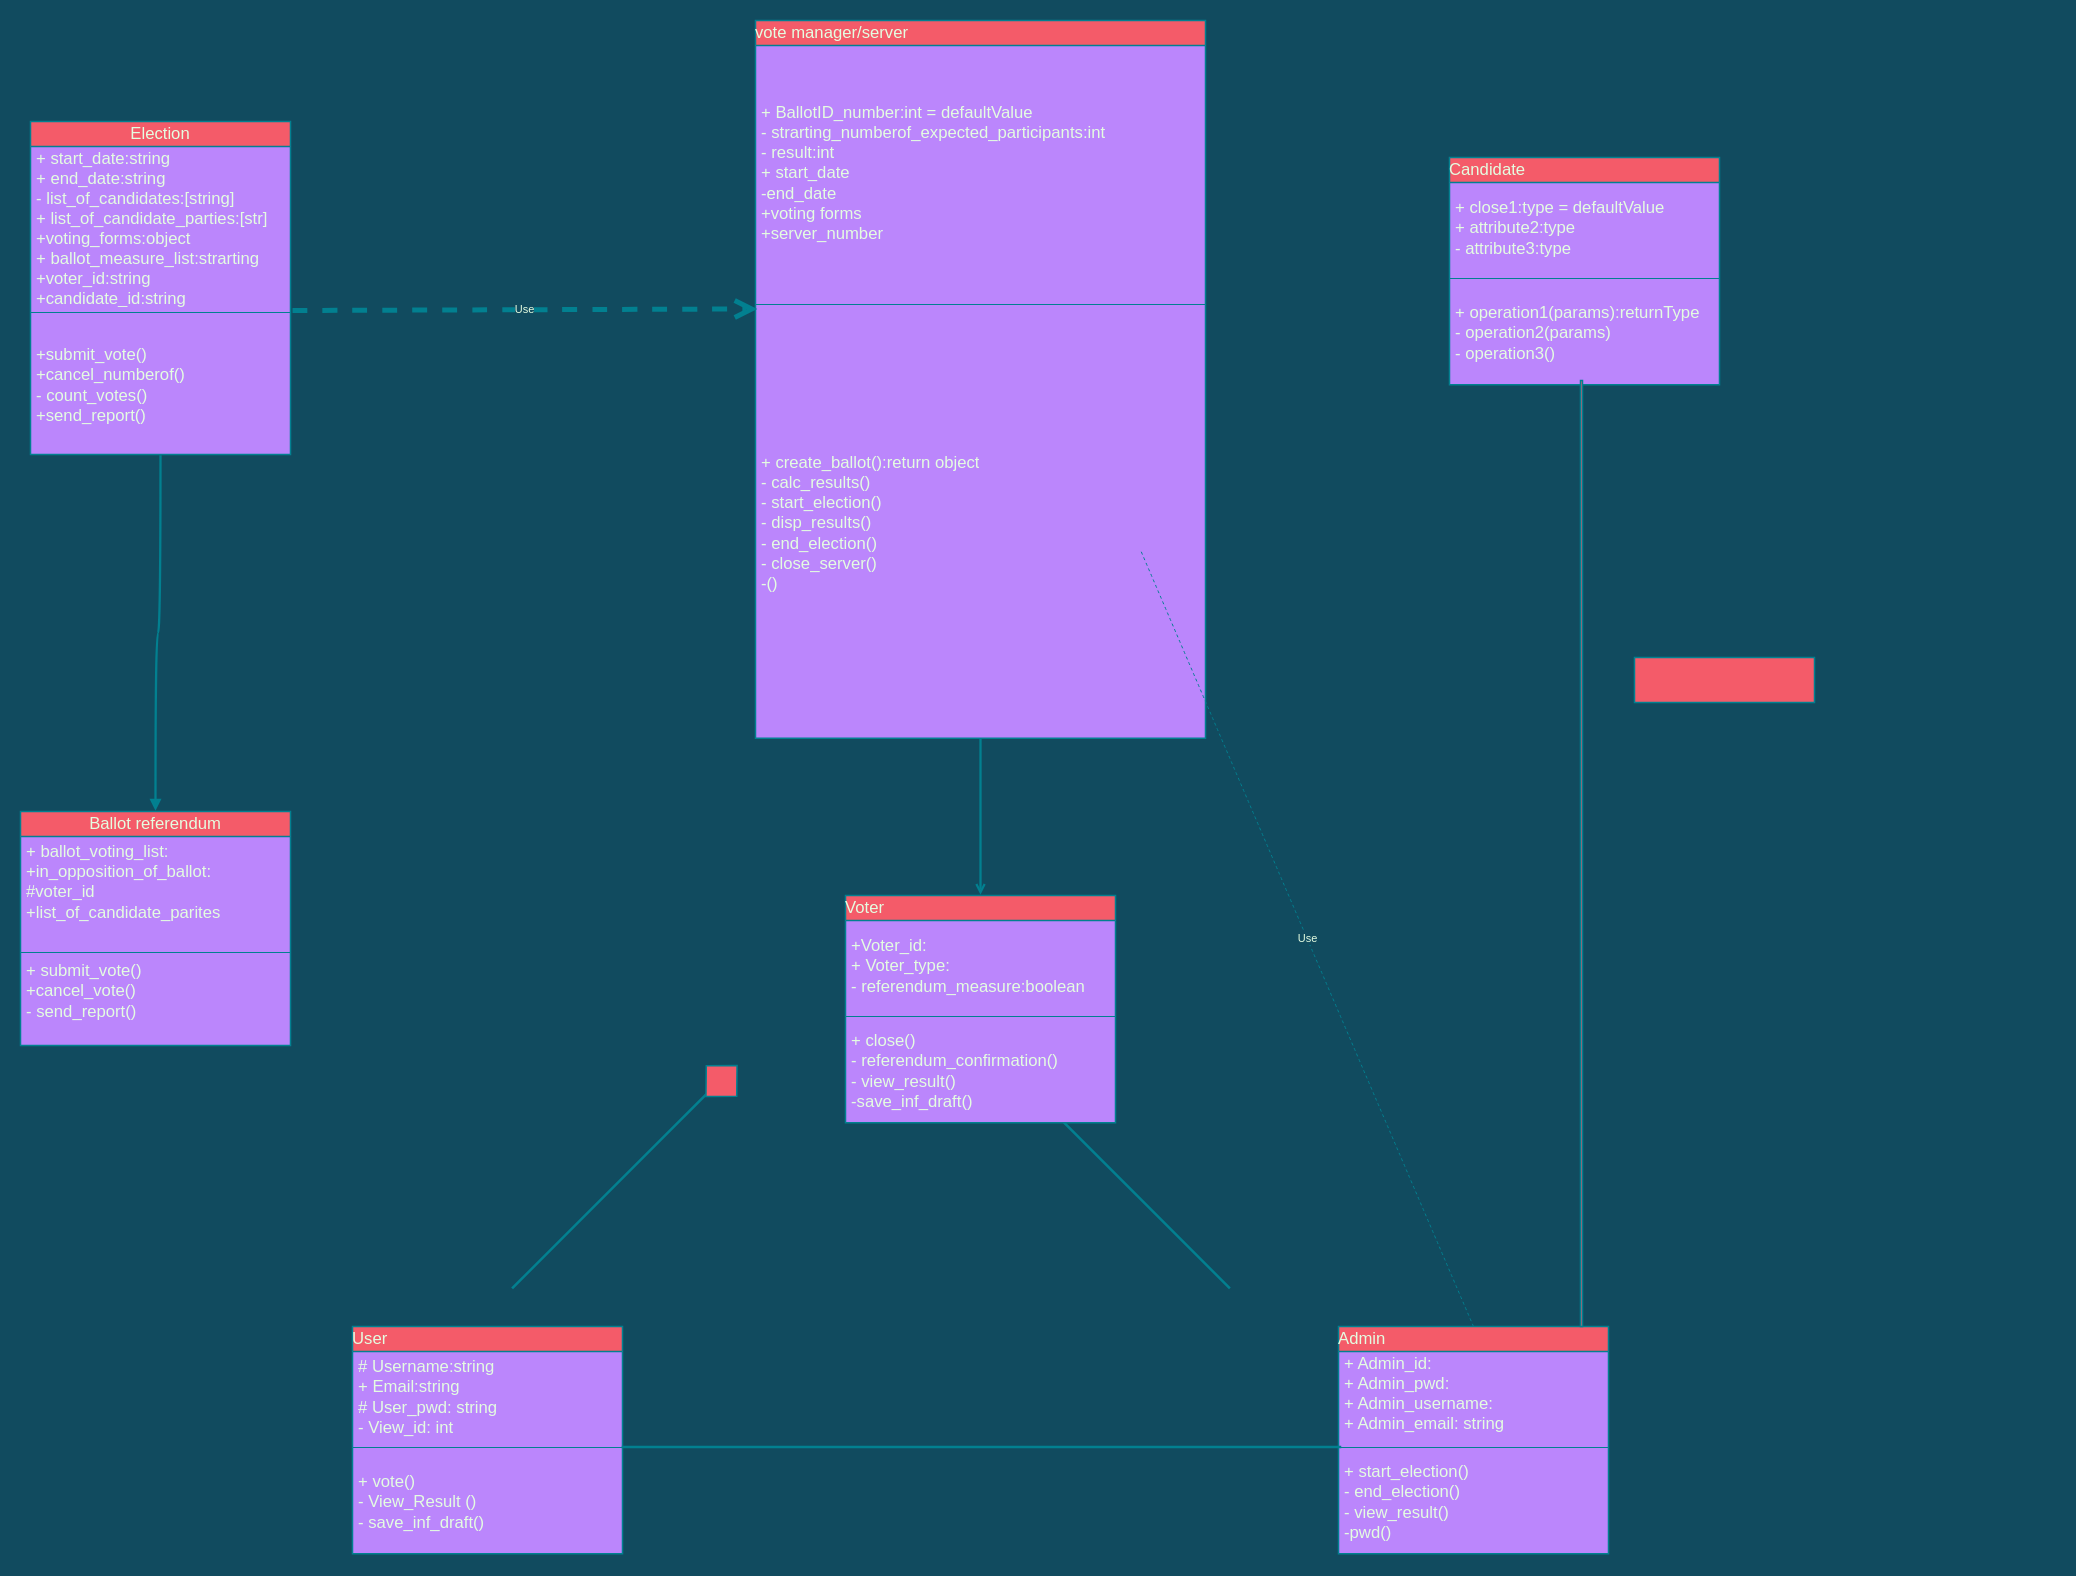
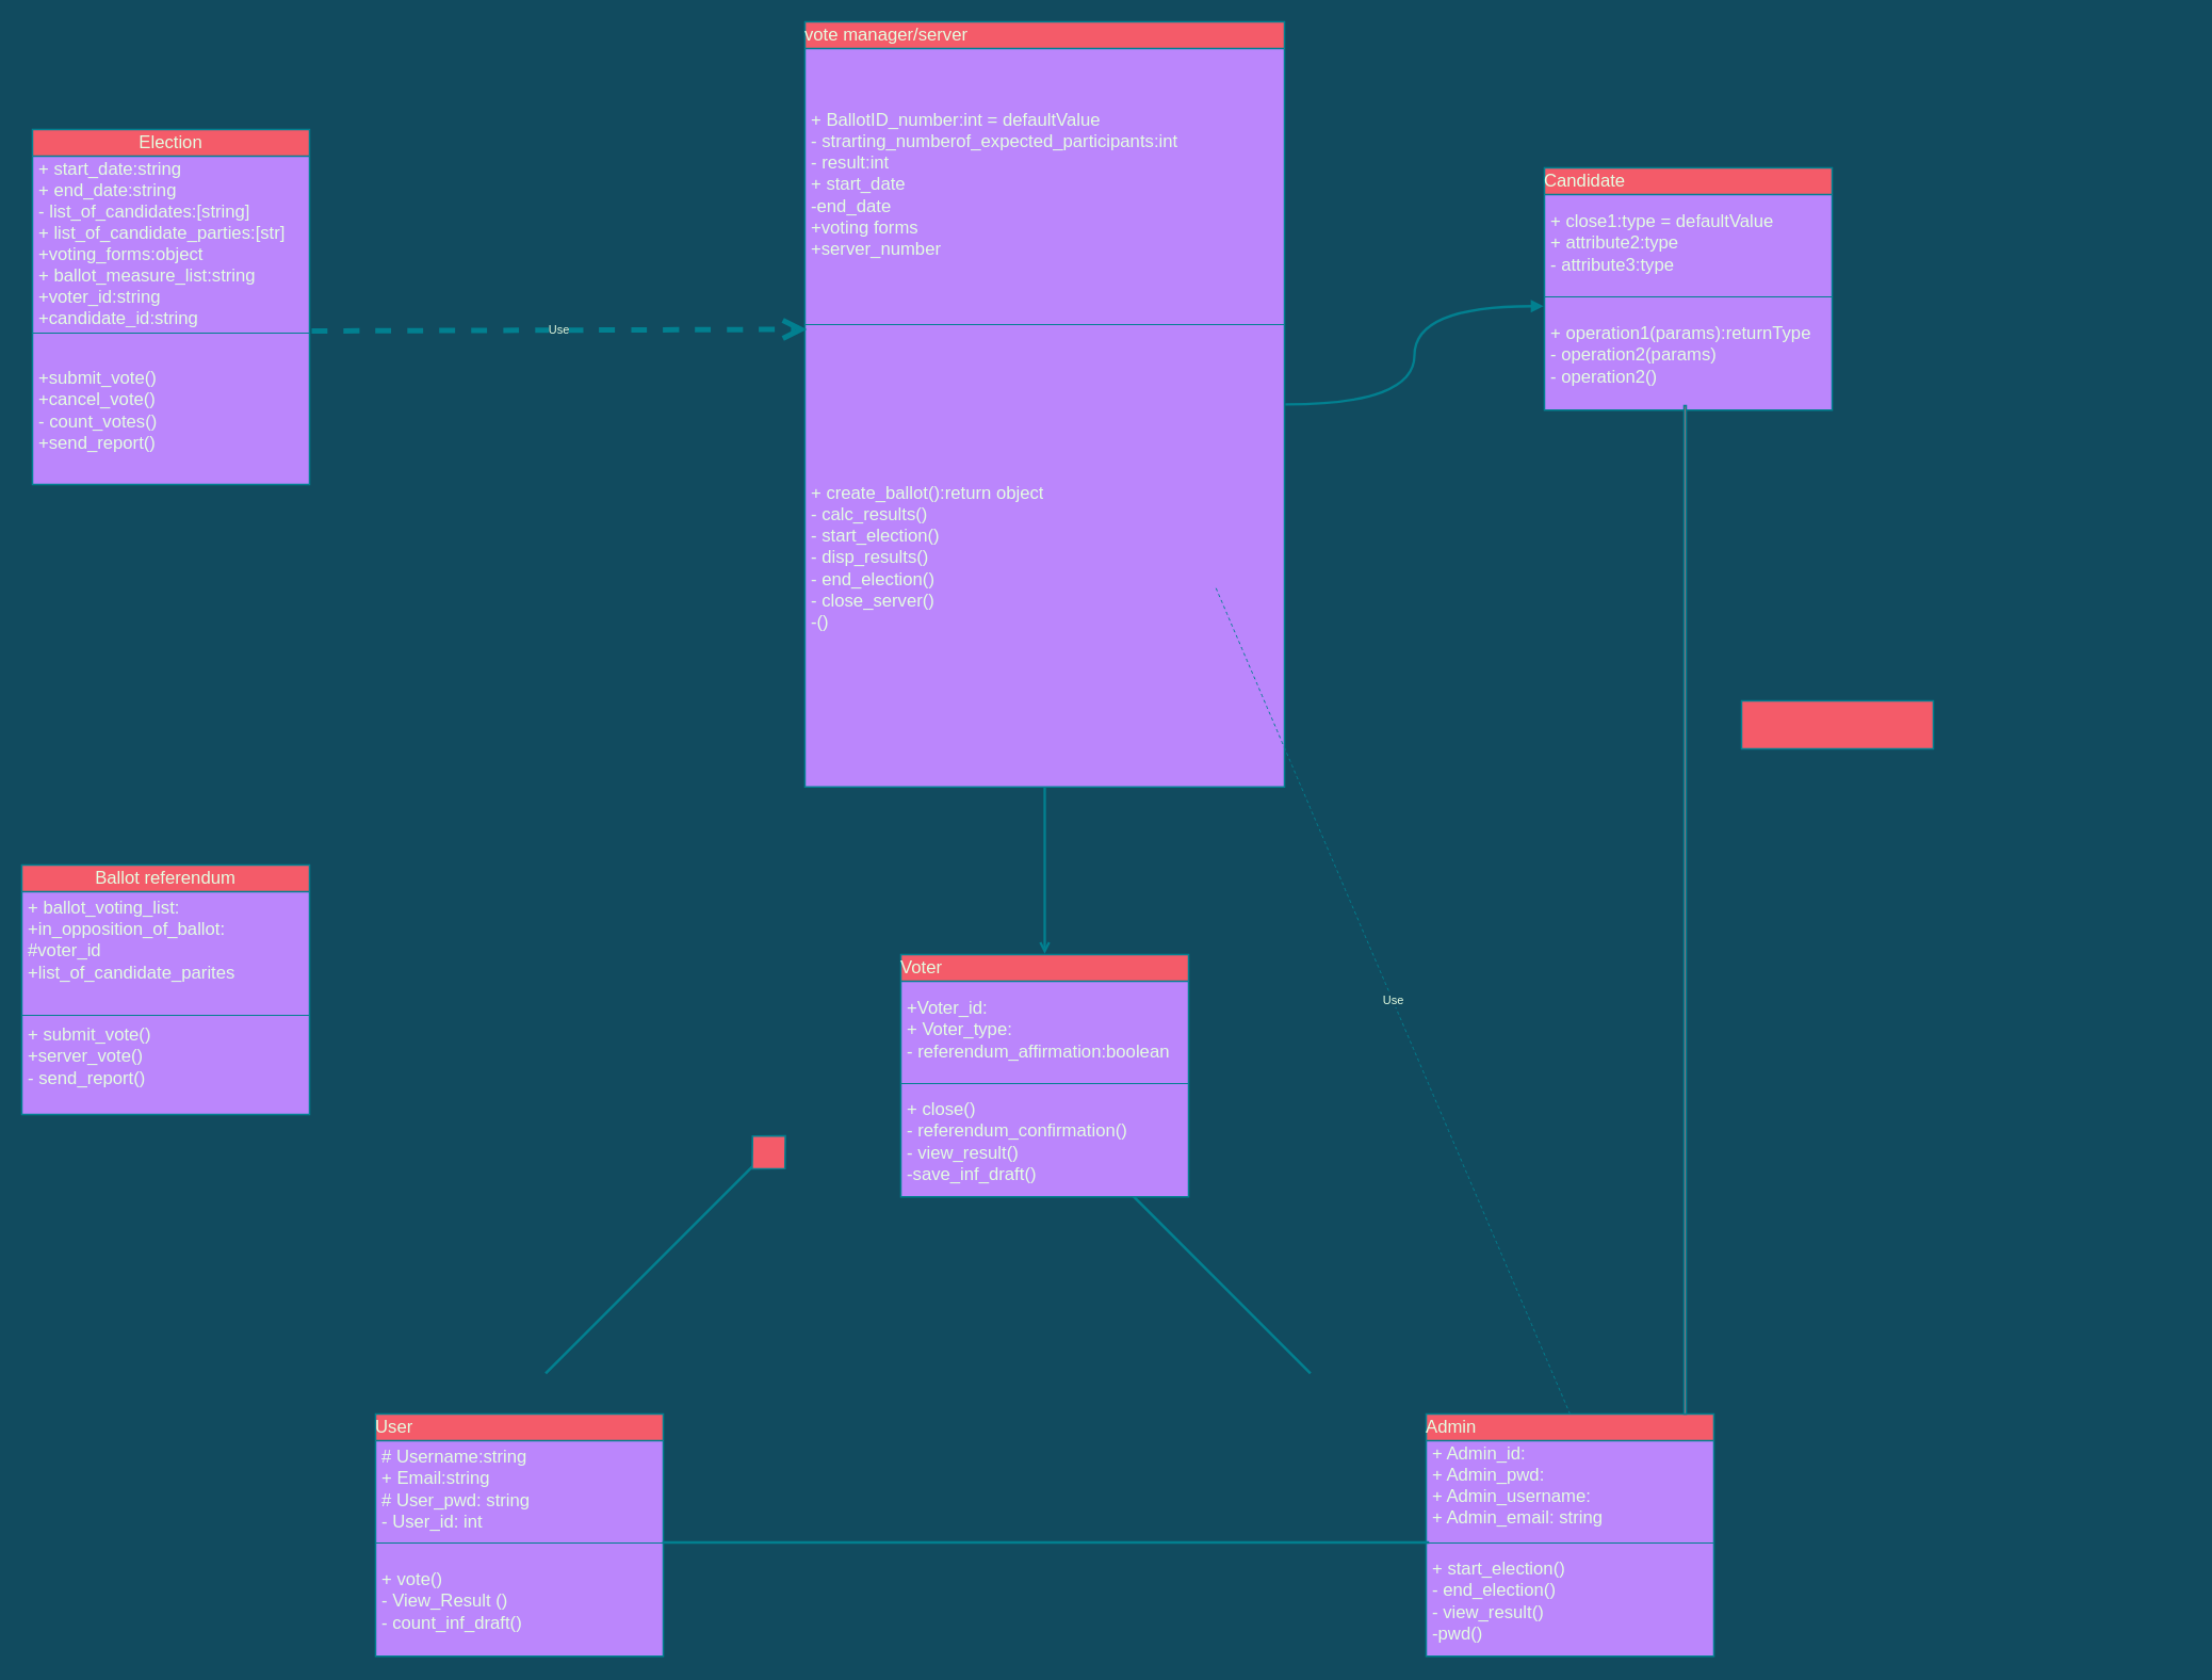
- <mxCell id="31" value="+ start_date:string&#10;+ end_date:string&#10;- list_of_candidates:[string]&#10;+ list_of_candidate_parties:[str]&#10;+voting_forms:object&#10;+ ballot_measure_list:strarting&#10;+voter_id:string&#10;+candidate_id:string&#10;" style="part=1;html=1;resizeHeight=0;strokeColor=none;fillColor=none;align=left;verticalAlign=middle;spacingLeft=4;spacingRight=4;overflow=hidden;rotatable=0;points=[[0,0.5],[1,0.5]];portConstraint=eastwest;swimlaneFillColor=#BB86FC;strokeOpacity=100;whiteSpace=wrap;fontSize=16.7;fontColor=#E4FDE1;rounded=0;" vertex="1" parent="30"><mxGeometry y="25" width="260" height="162" as="geometry" /></mxCell>
+ <mxCell id="31" value="+ start_date:string&#10;+ end_date:string&#10;- list_of_candidates:[string]&#10;+ list_of_candidate_parties:[str]&#10;+voting_forms:object&#10;+ ballot_measure_list:string&#10;+voter_id:string&#10;+candidate_id:string&#10;" style="part=1;html=1;resizeHeight=0;strokeColor=none;fillColor=none;align=left;verticalAlign=middle;spacingLeft=4;spacingRight=4;overflow=hidden;rotatable=0;points=[[0,0.5],[1,0.5]];portConstraint=eastwest;swimlaneFillColor=#BB86FC;strokeOpacity=100;whiteSpace=wrap;fontSize=16.7;fontColor=#E4FDE1;rounded=0;" vertex="1" parent="30"><mxGeometry y="25" width="260" height="162" as="geometry" /></mxCell>
- <mxCell id="20" value="+ operation1(params):returnType&#10;- operation2(params)&#10;- operation3()" style="part=1;html=1;resizeHeight=0;strokeColor=none;fillColor=none;align=left;verticalAlign=middle;spacingLeft=4;spacingRight=4;overflow=hidden;rotatable=0;points=[[0,0.5],[1,0.5]];portConstraint=eastwest;swimlaneFillColor=#BB86FC;strokeOpacity=100;whiteSpace=wrap;fontSize=16.7;fontColor=#E4FDE1;rounded=0;" vertex="1" parent="17"><mxGeometry y="125" width="270" height="102.25" as="geometry" /></mxCell>
+ <mxCell id="20" value="+ operation1(params):returnType&#10;- operation2(params)&#10;- operation2()" style="part=1;html=1;resizeHeight=0;strokeColor=none;fillColor=none;align=left;verticalAlign=middle;spacingLeft=4;spacingRight=4;overflow=hidden;rotatable=0;points=[[0,0.5],[1,0.5]];portConstraint=eastwest;swimlaneFillColor=#BB86FC;strokeOpacity=100;whiteSpace=wrap;fontSize=16.7;fontColor=#E4FDE1;rounded=0;" vertex="1" parent="17"><mxGeometry y="125" width="270" height="102.25" as="geometry" /></mxCell>
+ <mxCell id="41" value="" style="html=1;jettySize=18;whiteSpace=wrap;fontSize=13;strokeColor=#028090;strokeWidth=2.3;rounded=0;arcSize=12;edgeStyle=orthogonalEdgeStyle;startArrow=none;endArrow=block;endFill=1;exitX=1.002;exitY=0.5;exitPerimeter=0;entryX=-0.003;entryY=0.571;entryPerimeter=0;curved=1;labelBackgroundColor=#114B5F;fontColor=#E4FDE1;" edge="1" parent="8" source="9" target="17"><mxGeometry width="100" height="100" relative="1" as="geometry"><Array as="points" /></mxGeometry></mxCell>
- <mxCell id="33" value="+submit_vote()&#10;+cancel_numberof()&#10;- count_votes()&#10;+send_report()" style="part=1;html=1;resizeHeight=0;strokeColor=none;fillColor=none;align=left;verticalAlign=middle;spacingLeft=4;spacingRight=4;overflow=hidden;rotatable=0;points=[[0,0.5],[1,0.5]];portConstraint=eastwest;swimlaneFillColor=#BB86FC;strokeOpacity=100;whiteSpace=wrap;fontSize=16.7;fontColor=#E4FDE1;rounded=0;" vertex="1" parent="30"><mxGeometry y="195" width="260" height="138" as="geometry" /></mxCell>
+ <mxCell id="33" value="+submit_vote()&#10;+cancel_vote()&#10;- count_votes()&#10;+send_report()" style="part=1;html=1;resizeHeight=0;strokeColor=none;fillColor=none;align=left;verticalAlign=middle;spacingLeft=4;spacingRight=4;overflow=hidden;rotatable=0;points=[[0,0.5],[1,0.5]];portConstraint=eastwest;swimlaneFillColor=#BB86FC;strokeOpacity=100;whiteSpace=wrap;fontSize=16.7;fontColor=#E4FDE1;rounded=0;" vertex="1" parent="30"><mxGeometry y="195" width="260" height="138" as="geometry" /></mxCell>
- <mxCell id="42" value="" style="html=1;jettySize=18;whiteSpace=wrap;fontSize=13;strokeColor=#028090;strokeWidth=2.3;rounded=0;arcSize=12;edgeStyle=orthogonalEdgeStyle;startArrow=none;endArrow=block;endFill=1;exitX=0.5;exitY=1.002;exitPerimeter=0;entryX=0.5;entryY=-0.003;entryPerimeter=0;curved=1;labelBackgroundColor=#114B5F;fontColor=#E4FDE1;" edge="1" parent="8" source="30" target="34"><mxGeometry width="100" height="100" relative="1" as="geometry"><Array as="points" /></mxGeometry></mxCell>
- <mxCell id="14" value="+Voter_id:&#10;+ Voter_type:&#10;- referendum_measure:boolean" style="part=1;html=1;resizeHeight=0;strokeColor=none;fillColor=none;align=left;verticalAlign=middle;spacingLeft=4;spacingRight=4;overflow=hidden;rotatable=0;points=[[0,0.5],[1,0.5]];portConstraint=eastwest;swimlaneFillColor=#BB86FC;strokeOpacity=100;whiteSpace=wrap;fontSize=16.7;fontColor=#E4FDE1;rounded=0;" vertex="1" parent="13"><mxGeometry y="25" width="270" height="92" as="geometry" /></mxCell>
+ <mxCell id="14" value="+Voter_id:&#10;+ Voter_type:&#10;- referendum_affirmation:boolean" style="part=1;html=1;resizeHeight=0;strokeColor=none;fillColor=none;align=left;verticalAlign=middle;spacingLeft=4;spacingRight=4;overflow=hidden;rotatable=0;points=[[0,0.5],[1,0.5]];portConstraint=eastwest;swimlaneFillColor=#BB86FC;strokeOpacity=100;whiteSpace=wrap;fontSize=16.7;fontColor=#E4FDE1;rounded=0;" vertex="1" parent="13"><mxGeometry y="25" width="270" height="92" as="geometry" /></mxCell>
- <mxCell id="37" value="+ submit_vote()&#10;+cancel_vote()&#10;- send_report()&#10;" style="part=1;html=1;resizeHeight=0;strokeColor=none;fillColor=none;align=left;verticalAlign=middle;spacingLeft=4;spacingRight=4;overflow=hidden;rotatable=0;points=[[0,0.5],[1,0.5]];portConstraint=eastwest;swimlaneFillColor=#BB86FC;strokeOpacity=100;whiteSpace=wrap;fontSize=16.7;fontColor=#E4FDE1;rounded=0;" vertex="1" parent="34"><mxGeometry y="145" width="270" height="89" as="geometry" /></mxCell>
+ <mxCell id="37" value="+ submit_vote()&#10;+server_vote()&#10;- send_report()&#10;" style="part=1;html=1;resizeHeight=0;strokeColor=none;fillColor=none;align=left;verticalAlign=middle;spacingLeft=4;spacingRight=4;overflow=hidden;rotatable=0;points=[[0,0.5],[1,0.5]];portConstraint=eastwest;swimlaneFillColor=#BB86FC;strokeOpacity=100;whiteSpace=wrap;fontSize=16.7;fontColor=#E4FDE1;rounded=0;" vertex="1" parent="34"><mxGeometry y="145" width="270" height="89" as="geometry" /></mxCell>
- <mxCell id="22" value="# Username:string&#10;+ Email:string&#10;# User_pwd: string&#10;- View_id: int" style="part=1;html=1;resizeHeight=0;strokeColor=none;fillColor=none;align=left;verticalAlign=middle;spacingLeft=4;spacingRight=4;overflow=hidden;rotatable=0;points=[[0,0.5],[1,0.5]];portConstraint=eastwest;swimlaneFillColor=#BB86FC;strokeOpacity=100;whiteSpace=wrap;fontSize=16.7;fontColor=#E4FDE1;rounded=0;" vertex="1" parent="21"><mxGeometry y="25" width="270" height="92" as="geometry" /></mxCell>
+ <mxCell id="22" value="# Username:string&#10;+ Email:string&#10;# User_pwd: string&#10;- User_id: int" style="part=1;html=1;resizeHeight=0;strokeColor=none;fillColor=none;align=left;verticalAlign=middle;spacingLeft=4;spacingRight=4;overflow=hidden;rotatable=0;points=[[0,0.5],[1,0.5]];portConstraint=eastwest;swimlaneFillColor=#BB86FC;strokeOpacity=100;whiteSpace=wrap;fontSize=16.7;fontColor=#E4FDE1;rounded=0;" vertex="1" parent="21"><mxGeometry y="25" width="270" height="92" as="geometry" /></mxCell>
- <mxCell id="24" value="+ vote()&#10;- View_Result ()&#10;- save_inf_draft()" style="part=1;html=1;resizeHeight=0;strokeColor=none;fillColor=none;align=left;verticalAlign=middle;spacingLeft=4;spacingRight=4;overflow=hidden;rotatable=0;points=[[0,0.5],[1,0.5]];portConstraint=eastwest;swimlaneFillColor=#BB86FC;strokeOpacity=100;whiteSpace=wrap;fontSize=16.7;fontColor=#E4FDE1;rounded=0;" vertex="1" parent="21"><mxGeometry y="125" width="270" height="102.25" as="geometry" /></mxCell>
+ <mxCell id="24" value="+ vote()&#10;- View_Result ()&#10;- count_inf_draft()" style="part=1;html=1;resizeHeight=0;strokeColor=none;fillColor=none;align=left;verticalAlign=middle;spacingLeft=4;spacingRight=4;overflow=hidden;rotatable=0;points=[[0,0.5],[1,0.5]];portConstraint=eastwest;swimlaneFillColor=#BB86FC;strokeOpacity=100;whiteSpace=wrap;fontSize=16.7;fontColor=#E4FDE1;rounded=0;" vertex="1" parent="21"><mxGeometry y="125" width="270" height="102.25" as="geometry" /></mxCell>
